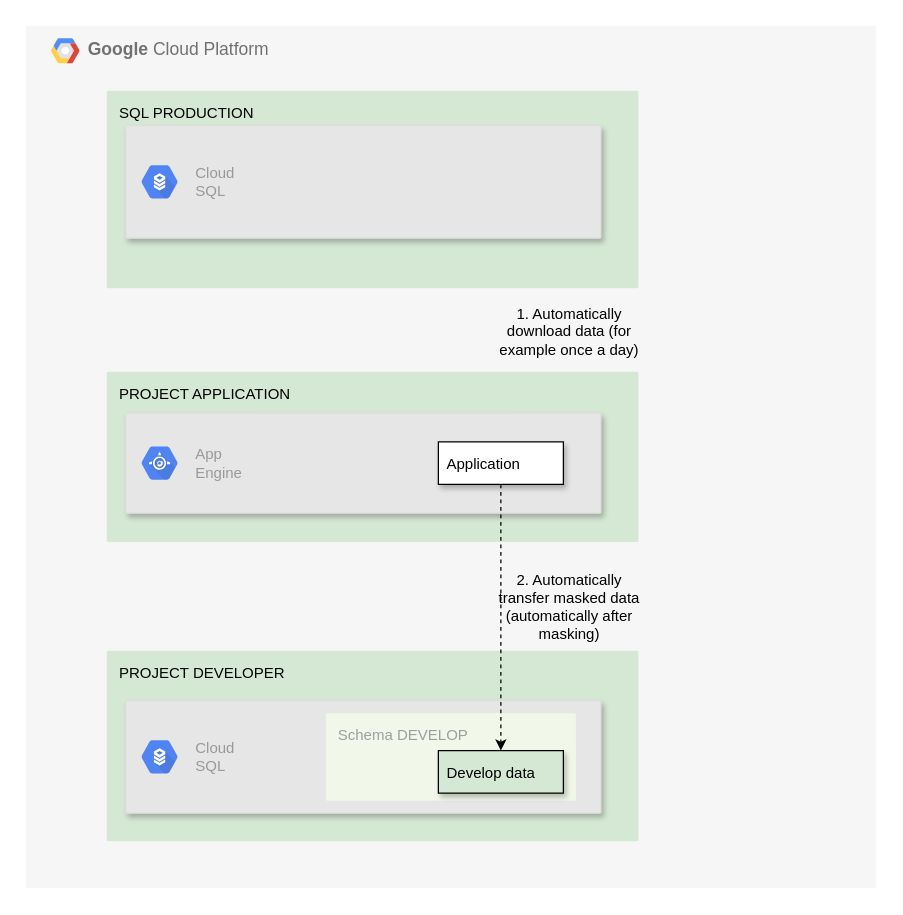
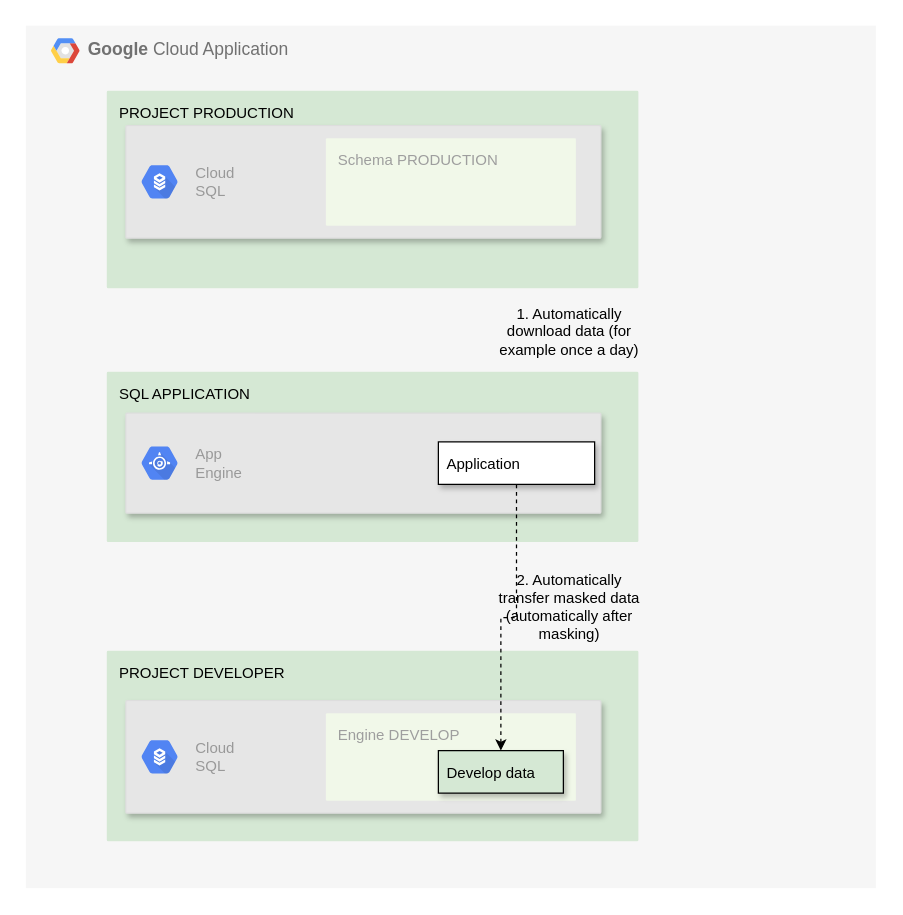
- <mxCell id="2" value="&lt;b&gt;Google &lt;/b&gt;Cloud Platform" style="fillColor=#F6F6F6;strokeColor=none;shadow=0;gradientColor=none;fontSize=14;align=left;spacing=10;fontColor=#717171;9E9E9E;verticalAlign=top;spacingTop=-4;fontStyle=0;spacingLeft=40;html=1;container=0;" parent="1" vertex="1"><mxGeometry x="20" y="20" width="680" height="690" as="geometry" /></mxCell>
+ <mxCell id="2" value="&lt;b&gt;Google &lt;/b&gt;Cloud Application" style="fillColor=#F6F6F6;strokeColor=none;shadow=0;gradientColor=none;fontSize=14;align=left;spacing=10;fontColor=#717171;9E9E9E;verticalAlign=top;spacingTop=-4;fontStyle=0;spacingLeft=40;html=1;container=0;" parent="1" vertex="1"><mxGeometry x="20" y="20" width="680" height="690" as="geometry" /></mxCell>
- <mxCell id="4" value="&lt;font color=&quot;#000000&quot;&gt;SQL PRODUCTION&lt;/font&gt;" style="sketch=0;points=[[0,0,0],[0.25,0,0],[0.5,0,0],[0.75,0,0],[1,0,0],[1,0.25,0],[1,0.5,0],[1,0.75,0],[1,1,0],[0.75,1,0],[0.5,1,0],[0.25,1,0],[0,1,0],[0,0.75,0],[0,0.5,0],[0,0.25,0]];rounded=1;absoluteArcSize=1;arcSize=2;html=1;strokeColor=none;gradientColor=none;shadow=0;dashed=0;fontSize=12;fontColor=#9E9E9E;align=left;verticalAlign=top;spacing=10;spacingTop=-4;fillColor=#D5E8D4;" vertex="1" parent="1"><mxGeometry x="84.75" y="72.08" width="425.25" height="157.92" as="geometry" /></mxCell>
+ <mxCell id="4" value="&lt;font color=&quot;#000000&quot;&gt;PROJECT PRODUCTION&lt;/font&gt;" style="sketch=0;points=[[0,0,0],[0.25,0,0],[0.5,0,0],[0.75,0,0],[1,0,0],[1,0.25,0],[1,0.5,0],[1,0.75,0],[1,1,0],[0.75,1,0],[0.5,1,0],[0.25,1,0],[0,1,0],[0,0.75,0],[0,0.5,0],[0,0.25,0]];rounded=1;absoluteArcSize=1;arcSize=2;html=1;strokeColor=none;gradientColor=none;shadow=0;dashed=0;fontSize=12;fontColor=#9E9E9E;align=left;verticalAlign=top;spacing=10;spacingTop=-4;fillColor=#D5E8D4;" vertex="1" parent="1"><mxGeometry x="84.75" y="72.08" width="425.25" height="157.92" as="geometry" /></mxCell>
+ <mxCell id="9" value="Schema PRODUCTION" style="sketch=0;points=[[0,0,0],[0.25,0,0],[0.5,0,0],[0.75,0,0],[1,0,0],[1,0.25,0],[1,0.5,0],[1,0.75,0],[1,1,0],[0.75,1,0],[0.5,1,0],[0.25,1,0],[0,1,0],[0,0.75,0],[0,0.5,0],[0,0.25,0]];rounded=1;absoluteArcSize=1;arcSize=2;html=1;strokeColor=none;gradientColor=none;shadow=0;dashed=0;fontSize=12;fontColor=#9E9E9E;align=left;verticalAlign=top;spacing=10;spacingTop=-4;fillColor=#F1F8E9;" vertex="1" parent="7"><mxGeometry x="160" y="10" width="200" height="70" as="geometry" /></mxCell>
- <mxCell id="6" value="&lt;font color=&quot;#000000&quot;&gt;PROJECT APPLICATION&lt;/font&gt;" style="sketch=0;points=[[0,0,0],[0.25,0,0],[0.5,0,0],[0.75,0,0],[1,0,0],[1,0.25,0],[1,0.5,0],[1,0.75,0],[1,1,0],[0.75,1,0],[0.5,1,0],[0.25,1,0],[0,1,0],[0,0.75,0],[0,0.5,0],[0,0.25,0]];rounded=1;absoluteArcSize=1;arcSize=2;html=1;strokeColor=none;gradientColor=none;shadow=0;dashed=0;fontSize=12;fontColor=#9E9E9E;align=left;verticalAlign=top;spacing=10;spacingTop=-4;fillColor=#D5E8D4;" vertex="1" parent="1"><mxGeometry x="84.75" y="296.95" width="425.25" height="136.1" as="geometry" /></mxCell>
+ <mxCell id="6" value="&lt;font color=&quot;#000000&quot;&gt;SQL APPLICATION&lt;/font&gt;" style="sketch=0;points=[[0,0,0],[0.25,0,0],[0.5,0,0],[0.75,0,0],[1,0,0],[1,0.25,0],[1,0.5,0],[1,0.75,0],[1,1,0],[0.75,1,0],[0.5,1,0],[0.25,1,0],[0,1,0],[0,0.75,0],[0,0.5,0],[0,0.25,0]];rounded=1;absoluteArcSize=1;arcSize=2;html=1;strokeColor=none;gradientColor=none;shadow=0;dashed=0;fontSize=12;fontColor=#9E9E9E;align=left;verticalAlign=top;spacing=10;spacingTop=-4;fillColor=#D5E8D4;" vertex="1" parent="1"><mxGeometry x="84.75" y="296.95" width="425.25" height="136.1" as="geometry" /></mxCell>
- <mxCell id="16" value="Application" style="dashed=0;shadow=1;strokeWidth=1;labelPosition=center;verticalLabelPosition=middle;align=left;verticalAlign=middle;spacingLeft=5;fontSize=12;" vertex="1" parent="14"><mxGeometry x="250" y="23" width="100" height="34" as="geometry" /></mxCell>
+ <mxCell id="16" value="Application" style="dashed=0;shadow=1;strokeWidth=1;labelPosition=center;verticalLabelPosition=middle;align=left;verticalAlign=middle;spacingLeft=5;fontSize=12;" vertex="1" parent="14"><mxGeometry x="250" y="23" width="125" height="34" as="geometry" /></mxCell>
- <mxCell id="12" value="Schema DEVELOP" style="sketch=0;points=[[0,0,0],[0.25,0,0],[0.5,0,0],[0.75,0,0],[1,0,0],[1,0.25,0],[1,0.5,0],[1,0.75,0],[1,1,0],[0.75,1,0],[0.5,1,0],[0.25,1,0],[0,1,0],[0,0.75,0],[0,0.5,0],[0,0.25,0]];rounded=1;absoluteArcSize=1;arcSize=2;html=1;strokeColor=none;gradientColor=none;shadow=0;dashed=0;fontSize=12;fontColor=#9E9E9E;align=left;verticalAlign=top;spacing=10;spacingTop=-4;fillColor=#F1F8E9;" vertex="1" parent="10"><mxGeometry x="160" y="10" width="200" height="70" as="geometry" /></mxCell>
+ <mxCell id="12" value="Engine DEVELOP" style="sketch=0;points=[[0,0,0],[0.25,0,0],[0.5,0,0],[0.75,0,0],[1,0,0],[1,0.25,0],[1,0.5,0],[1,0.75,0],[1,1,0],[0.75,1,0],[0.5,1,0],[0.25,1,0],[0,1,0],[0,0.75,0],[0,0.5,0],[0,0.25,0]];rounded=1;absoluteArcSize=1;arcSize=2;html=1;strokeColor=none;gradientColor=none;shadow=0;dashed=0;fontSize=12;fontColor=#9E9E9E;align=left;verticalAlign=top;spacing=10;spacingTop=-4;fillColor=#F1F8E9;" vertex="1" parent="10"><mxGeometry x="160" y="10" width="200" height="70" as="geometry" /></mxCell>
